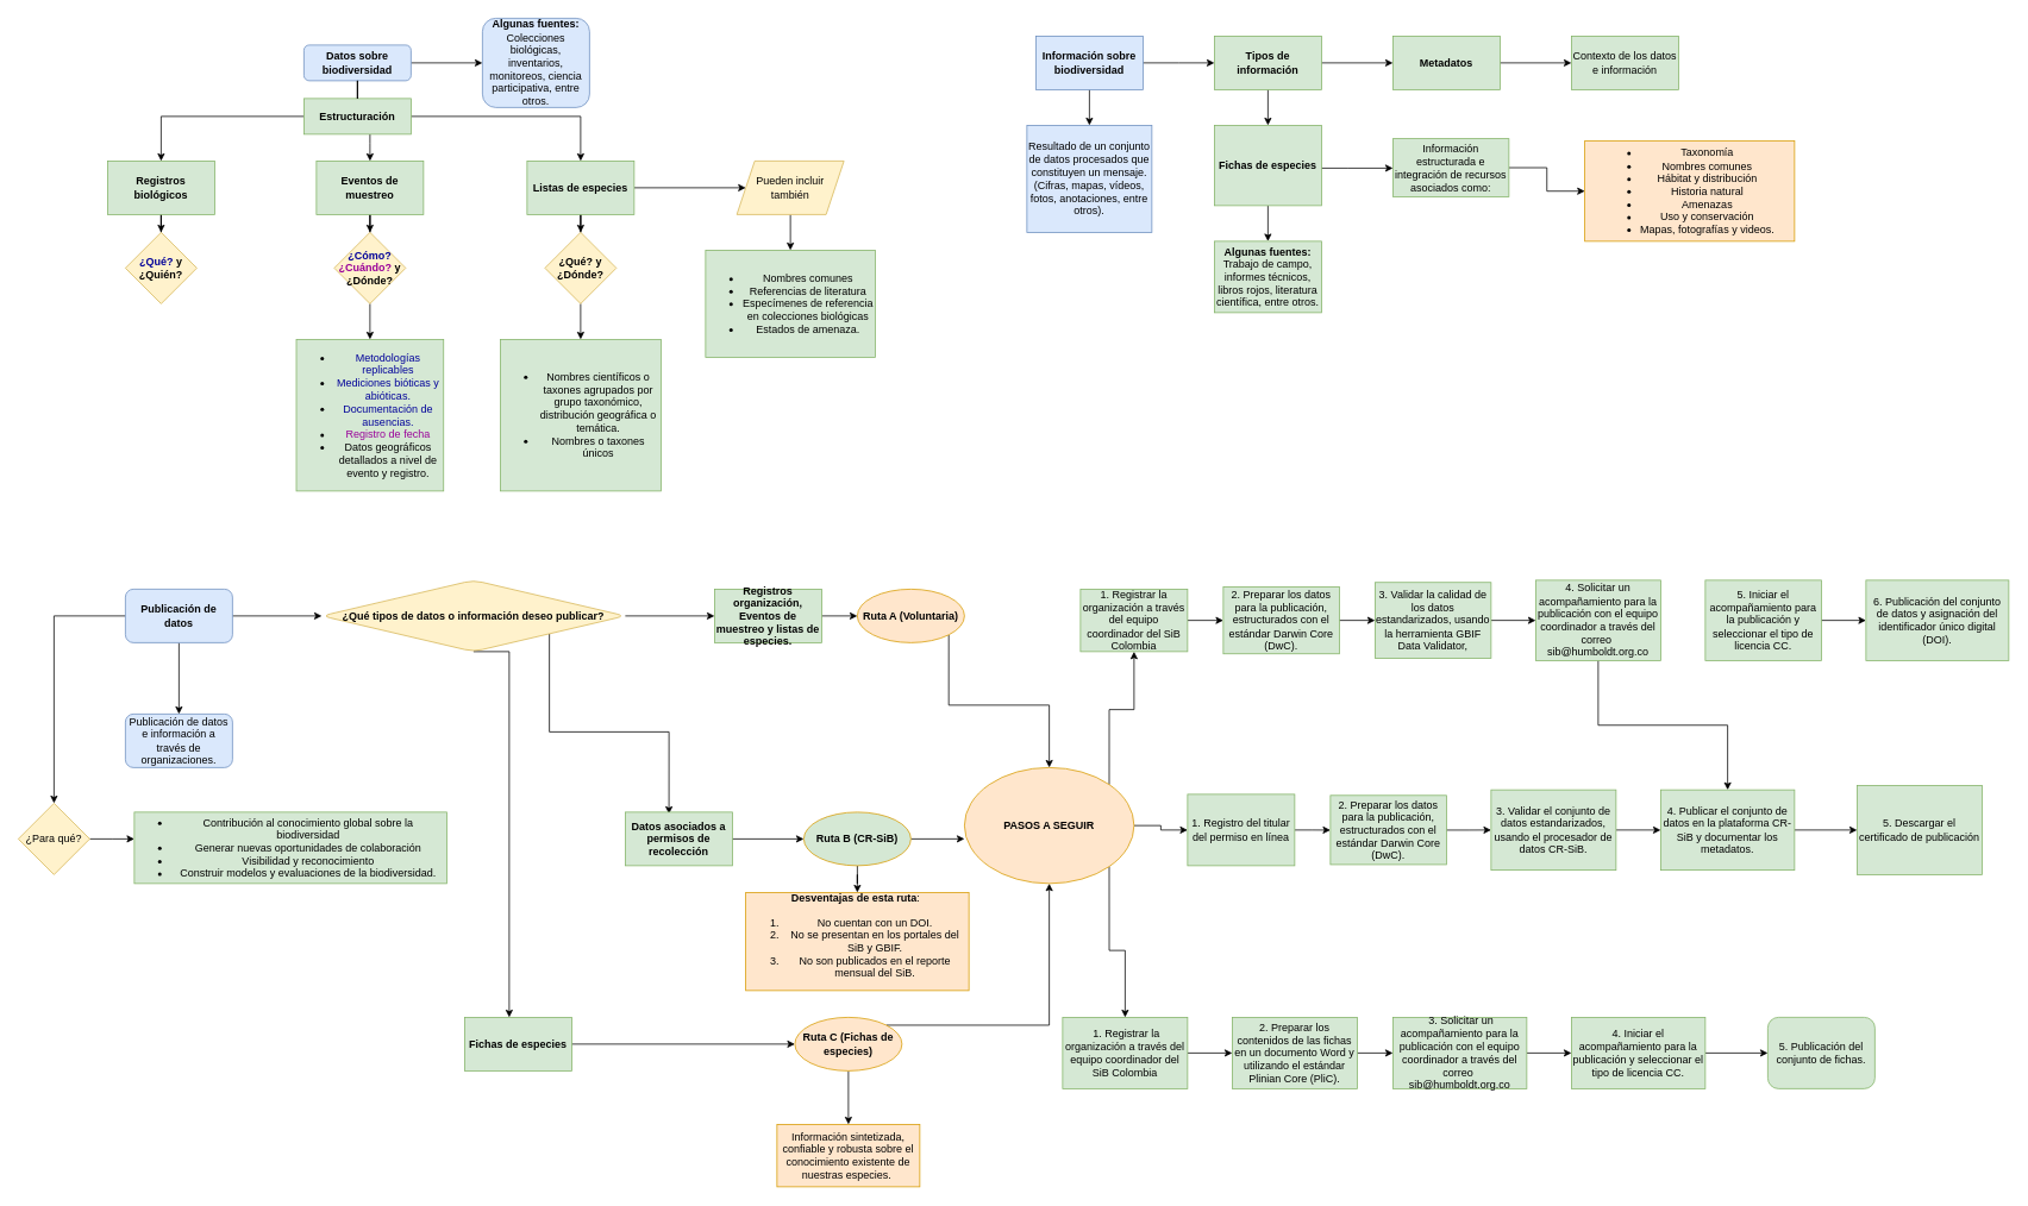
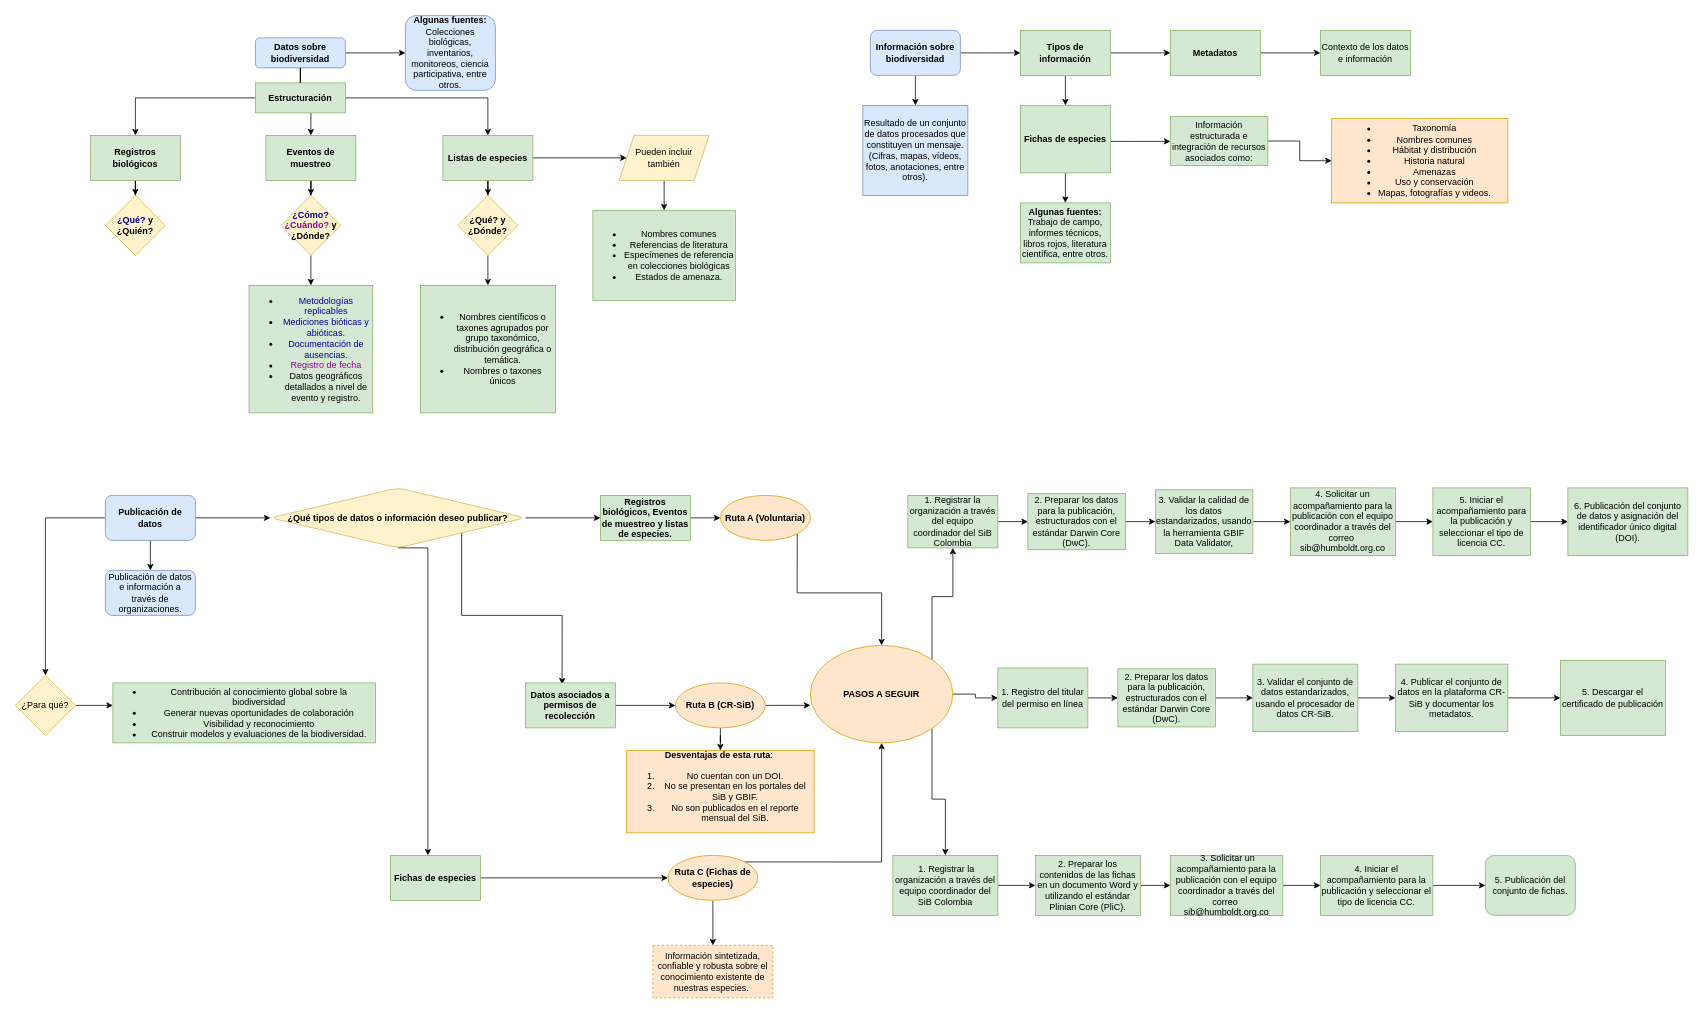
- <mxCell id="29" value="&lt;b&gt;Información sobre biodiversidad&lt;/b&gt;" style="whiteSpace=wrap;html=1;fillColor=#dae8fc;strokeColor=#6c8ebf;rounded=0;" vertex="1" parent="1"><mxGeometry x="1160" y="40" width="120" height="60" as="geometry" /></mxCell>
+ <mxCell id="29" value="&lt;b&gt;Información sobre biodiversidad&lt;/b&gt;" style="rounded=1;whiteSpace=wrap;html=1;fillColor=#dae8fc;strokeColor=#6c8ebf;" vertex="1" parent="1"><mxGeometry x="1160" y="40" width="120" height="60" as="geometry" /></mxCell>
- <mxCell id="54" value="&lt;b&gt;Registros organización, Eventos de muestreo y listas de especies.&lt;/b&gt;" style="rounded=0;whiteSpace=wrap;html=1;fillColor=#d5e8d4;strokeColor=#82b366;" vertex="1" parent="1"><mxGeometry x="800" y="660" width="120" height="60" as="geometry" /></mxCell>
+ <mxCell id="54" value="&lt;b&gt;Registros biológicos, Eventos de muestreo y listas de especies.&lt;/b&gt;" style="rounded=0;whiteSpace=wrap;html=1;fillColor=#d5e8d4;strokeColor=#82b366;" vertex="1" parent="1"><mxGeometry x="800" y="660" width="120" height="60" as="geometry" /></mxCell>
- <mxCell id="77" value="" style="edgeStyle=orthogonalEdgeStyle;rounded=0;orthogonalLoop=1;jettySize=auto;html=1;" edge="1" parent="1" source="78" target="90"><mxGeometry relative="1" as="geometry" /></mxCell>
+ <mxCell id="77" value="" style="edgeStyle=orthogonalEdgeStyle;rounded=0;orthogonalLoop=1;jettySize=auto;html=1;" edge="1" parent="1" source="78" target="80"><mxGeometry relative="1" as="geometry" /></mxCell>
- <mxCell id="48" value="Publicación de datos e información a través de organizaciones." style="rounded=1;whiteSpace=wrap;html=1;strokeColor=#6c8ebf;fillColor=#dae8fc;" vertex="1" parent="1"><mxGeometry x="140" y="800" width="120" height="60" as="geometry" /></mxCell>
+ <mxCell id="48" value="Publicación de datos e información a través de organizaciones." style="rounded=1;whiteSpace=wrap;html=1;strokeColor=#6c8ebf;fillColor=#dae8fc;" vertex="1" parent="1"><mxGeometry x="140" y="760" width="120" height="60" as="geometry" /></mxCell>
- <mxCell id="63" value="&lt;b&gt;Ruta B (CR-SiB)&lt;/b&gt;" style="ellipse;whiteSpace=wrap;html=1;rounded=0;strokeColor=#d79b00;fillColor=#d5e8d4;" vertex="1" parent="1"><mxGeometry x="900" y="910" width="120" height="60" as="geometry" /></mxCell>
+ <mxCell id="63" value="&lt;b&gt;Ruta B (CR-SiB)&lt;/b&gt;" style="ellipse;whiteSpace=wrap;html=1;rounded=0;strokeColor=#d79b00;fillColor=#ffe6cc;" vertex="1" parent="1"><mxGeometry x="900" y="910" width="120" height="60" as="geometry" /></mxCell>
- <mxCell id="92" value="Información sintetizada, confiable y robusta sobre el conocimiento existente de nuestras especies.&amp;nbsp;" style="rounded=0;whiteSpace=wrap;html=1;strokeColor=#d79b00;fillColor=#ffe6cc;" vertex="1" parent="1"><mxGeometry x="870" y="1260" width="160" height="70" as="geometry" /></mxCell>
+ <mxCell id="92" value="Información sintetizada, confiable y robusta sobre el conocimiento existente de nuestras especies.&amp;nbsp;" style="rounded=0;whiteSpace=wrap;html=1;strokeColor=#d79b00;fillColor=#ffe6cc;dashed=1;" vertex="1" parent="1"><mxGeometry x="870" y="1260" width="160" height="70" as="geometry" /></mxCell>
